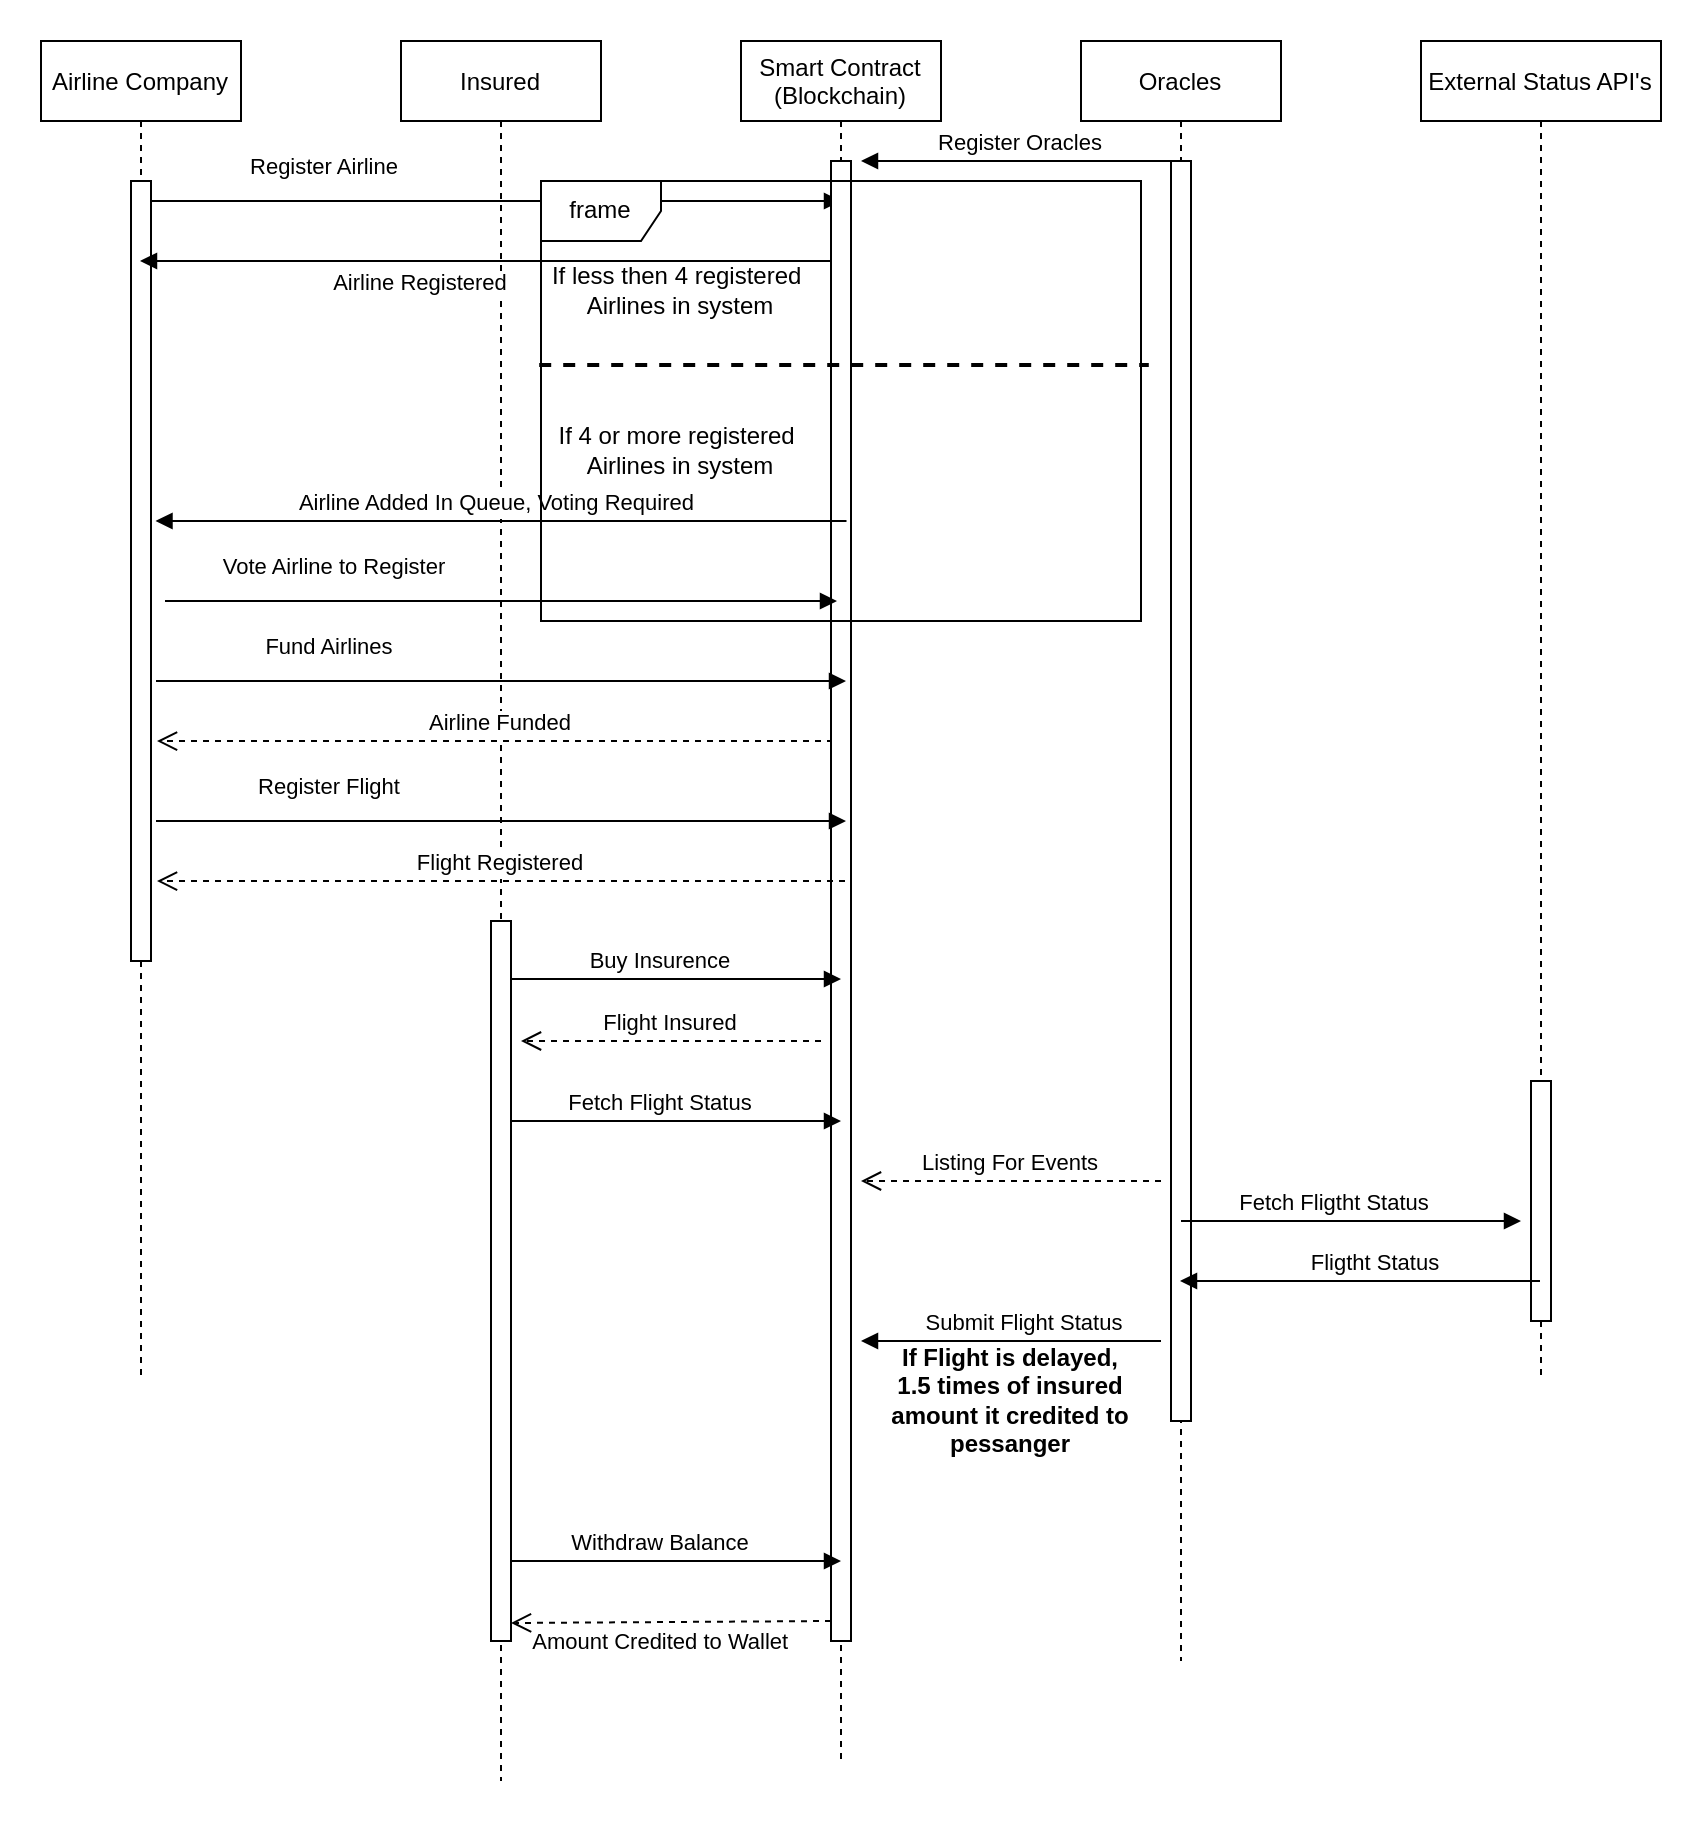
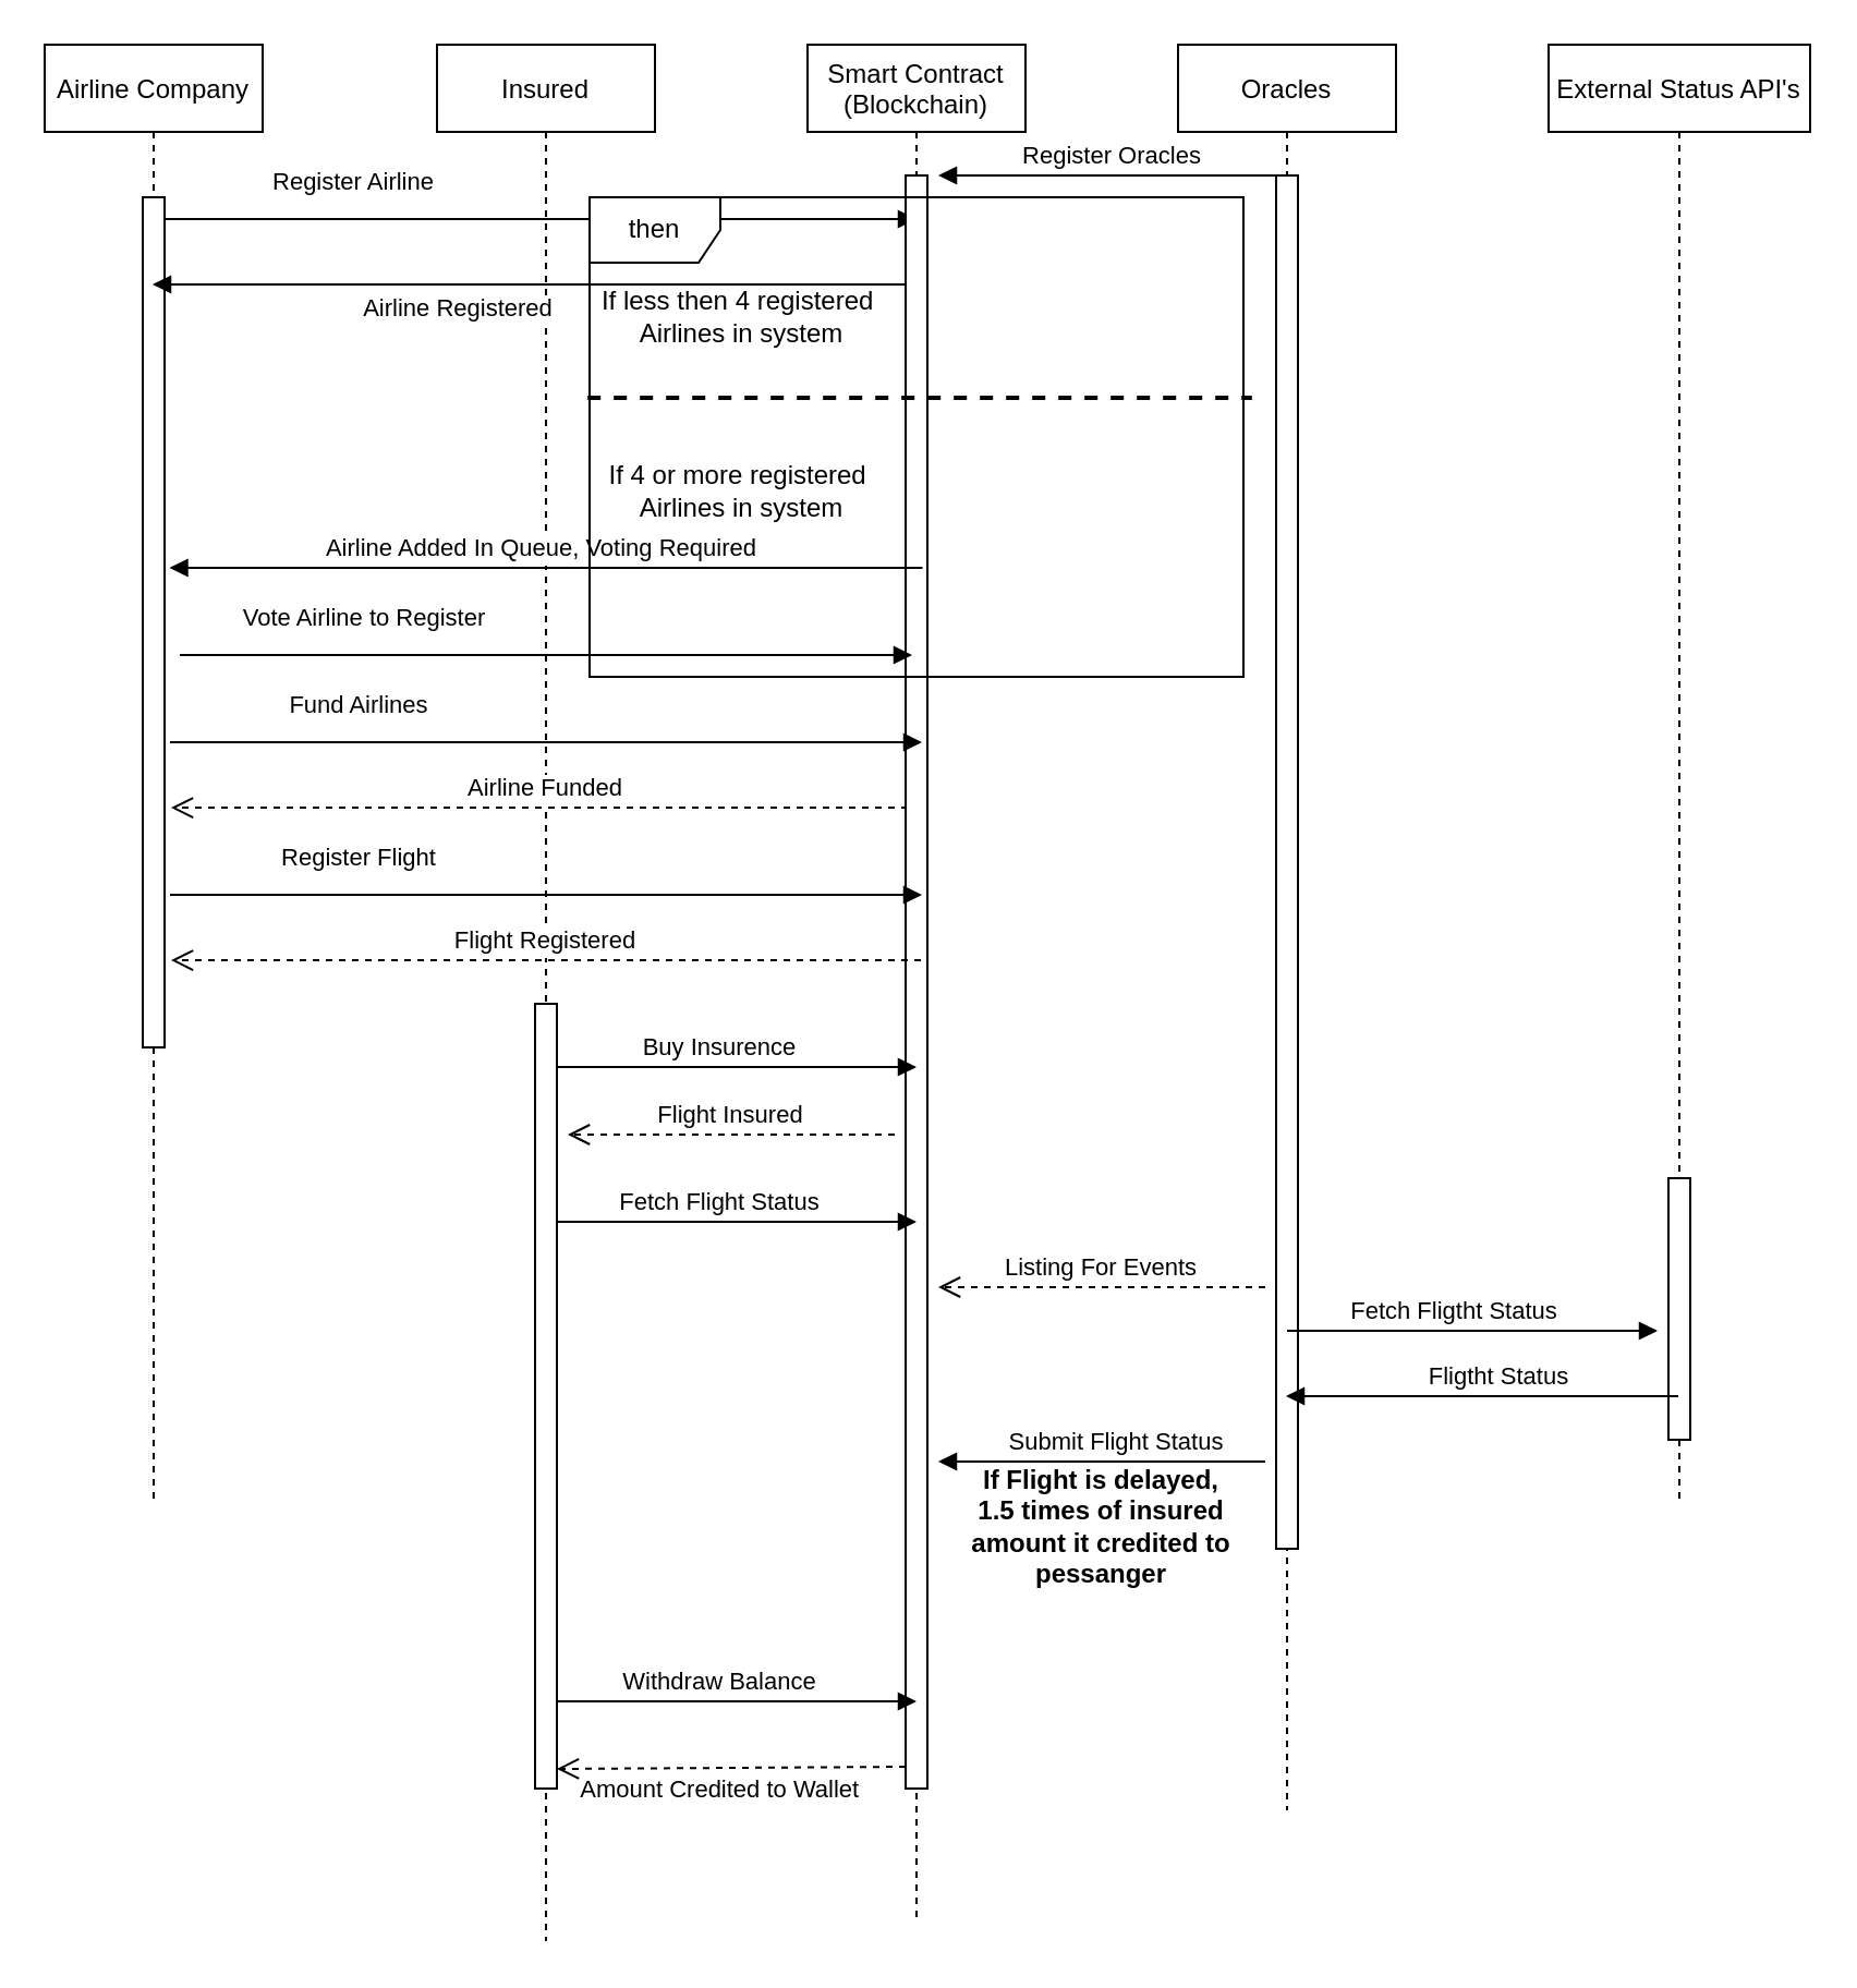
- <mxCell id="25" value="frame" style="shape=umlFrame;whiteSpace=wrap;html=1;" vertex="1" parent="1"><mxGeometry x="270" y="90" width="300" height="220" as="geometry" /></mxCell>
+ <mxCell id="25" value="then" style="shape=umlFrame;whiteSpace=wrap;html=1;" vertex="1" parent="1"><mxGeometry x="270" y="90" width="300" height="220" as="geometry" /></mxCell>
